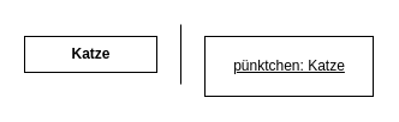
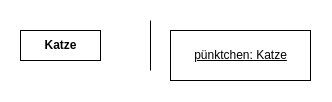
- <mxCell id="3" value="Katze" style="html=1;fontStyle=1" vertex="1" parent="1"><mxGeometry x="20" y="30" width="110" height="30" as="geometry" /></mxCell>
+ <mxCell id="3" value="Katze" style="html=1;fontStyle=1" vertex="1" parent="1"><mxGeometry x="20" y="30" width="80" height="30" as="geometry" /></mxCell>
